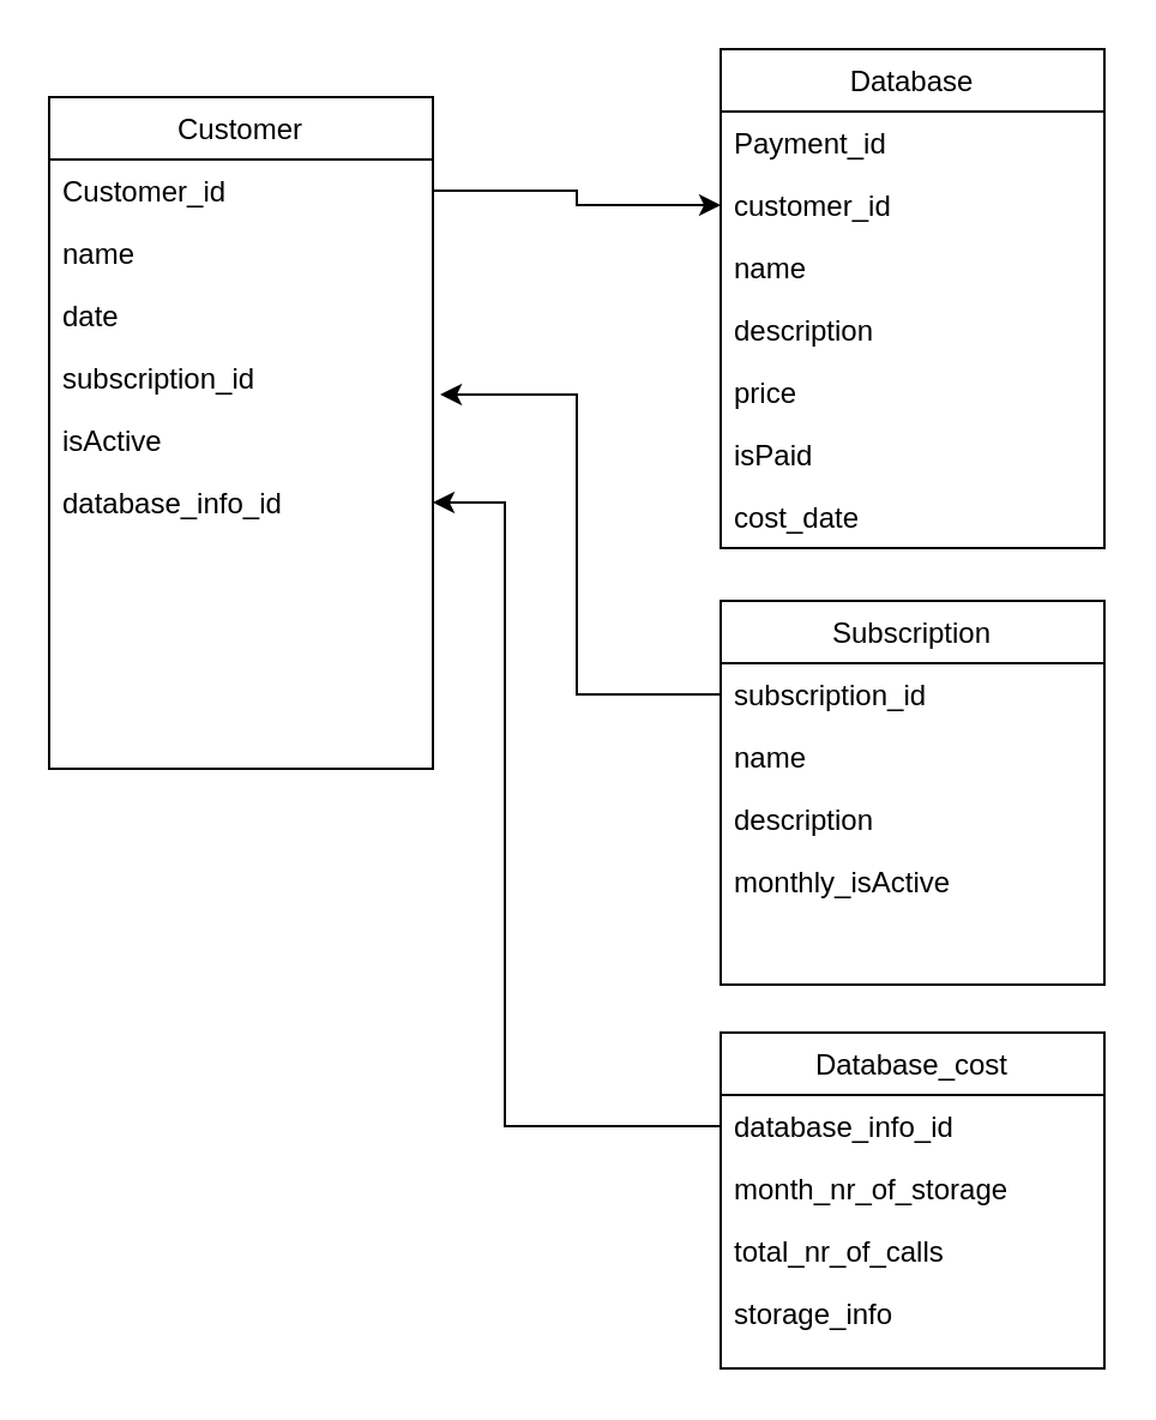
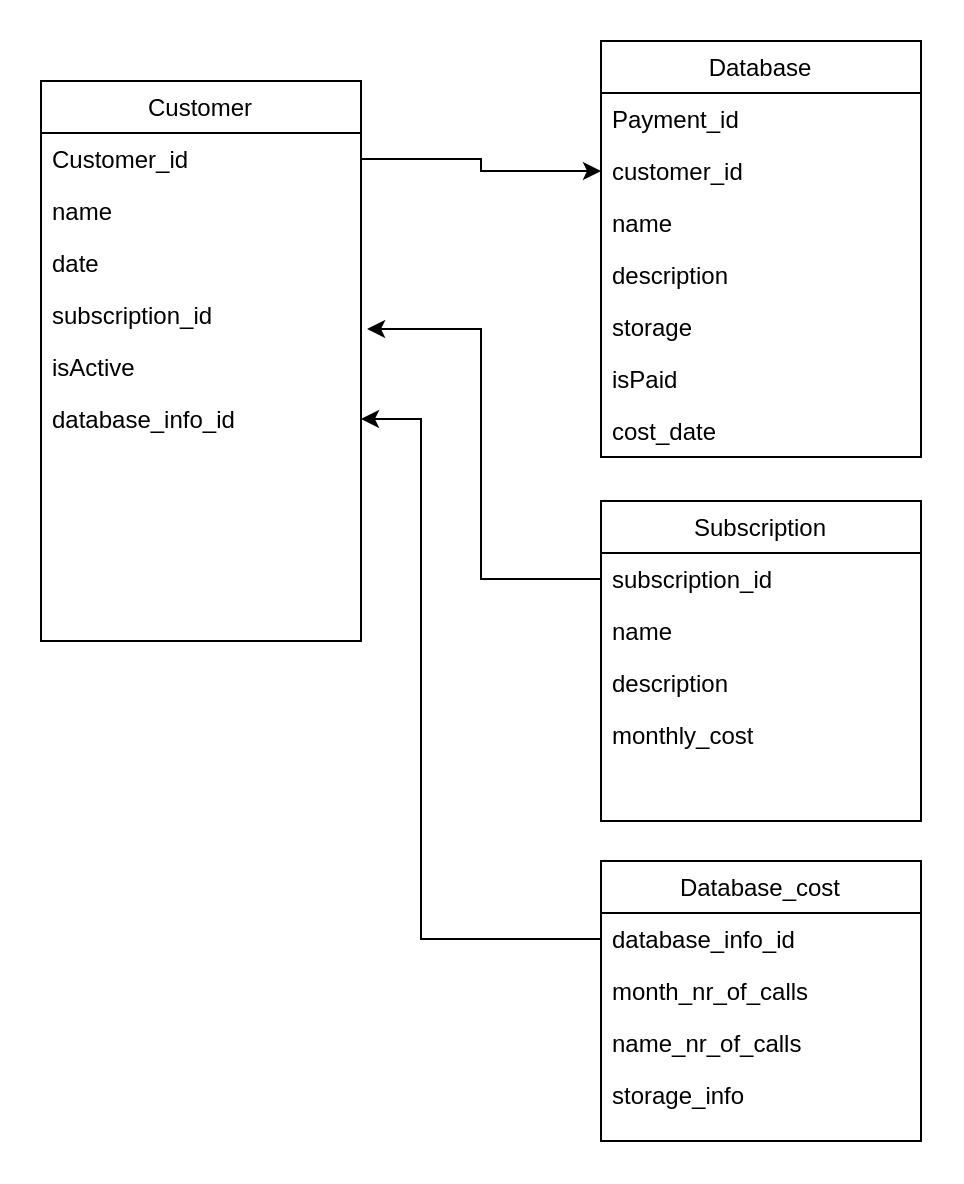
- <mxCell id="26" value="price" style="text;align=left;verticalAlign=top;spacingLeft=4;spacingRight=4;overflow=hidden;rotatable=0;points=[[0,0.5],[1,0.5]];portConstraint=eastwest;rounded=0;shadow=0;html=0;" vertex="1" parent="21"><mxGeometry y="130" width="160" height="26" as="geometry" /></mxCell>
+ <mxCell id="26" value="storage" style="text;align=left;verticalAlign=top;spacingLeft=4;spacingRight=4;overflow=hidden;rotatable=0;points=[[0,0.5],[1,0.5]];portConstraint=eastwest;rounded=0;shadow=0;html=0;" vertex="1" parent="21"><mxGeometry y="130" width="160" height="26" as="geometry" /></mxCell>
- <mxCell id="13" value="monthly_isActive" style="text;align=left;verticalAlign=top;spacingLeft=4;spacingRight=4;overflow=hidden;rotatable=0;points=[[0,0.5],[1,0.5]];portConstraint=eastwest;rounded=0;shadow=0;html=0;" vertex="1" parent="9"><mxGeometry y="104" width="160" height="26" as="geometry" /></mxCell>
+ <mxCell id="13" value="monthly_cost" style="text;align=left;verticalAlign=top;spacingLeft=4;spacingRight=4;overflow=hidden;rotatable=0;points=[[0,0.5],[1,0.5]];portConstraint=eastwest;rounded=0;shadow=0;html=0;" vertex="1" parent="9"><mxGeometry y="104" width="160" height="26" as="geometry" /></mxCell>
- <mxCell id="16" value="month_nr_of_storage" style="text;align=left;verticalAlign=top;spacingLeft=4;spacingRight=4;overflow=hidden;rotatable=0;points=[[0,0.5],[1,0.5]];portConstraint=eastwest;rounded=0;shadow=0;html=0;" vertex="1" parent="14"><mxGeometry y="52" width="160" height="26" as="geometry" /></mxCell>
+ <mxCell id="16" value="month_nr_of_calls" style="text;align=left;verticalAlign=top;spacingLeft=4;spacingRight=4;overflow=hidden;rotatable=0;points=[[0,0.5],[1,0.5]];portConstraint=eastwest;rounded=0;shadow=0;html=0;" vertex="1" parent="14"><mxGeometry y="52" width="160" height="26" as="geometry" /></mxCell>
- <mxCell id="17" value="total_nr_of_calls" style="text;align=left;verticalAlign=top;spacingLeft=4;spacingRight=4;overflow=hidden;rotatable=0;points=[[0,0.5],[1,0.5]];portConstraint=eastwest;rounded=0;shadow=0;html=0;" vertex="1" parent="14"><mxGeometry y="78" width="160" height="26" as="geometry" /></mxCell>
+ <mxCell id="17" value="name_nr_of_calls" style="text;align=left;verticalAlign=top;spacingLeft=4;spacingRight=4;overflow=hidden;rotatable=0;points=[[0,0.5],[1,0.5]];portConstraint=eastwest;rounded=0;shadow=0;html=0;" vertex="1" parent="14"><mxGeometry y="78" width="160" height="26" as="geometry" /></mxCell>
